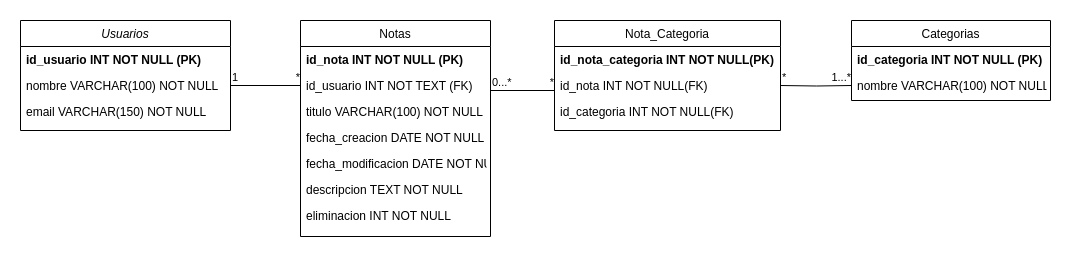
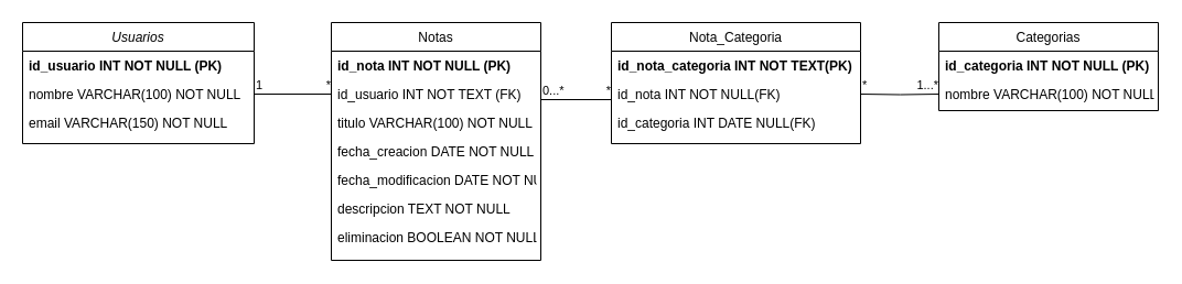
- <mxCell id="21" value="id_nota_categoria INT NOT NULL(PK)" style="text;align=left;verticalAlign=top;spacingLeft=4;spacingRight=4;overflow=hidden;rotatable=0;points=[[0,0.5],[1,0.5]];portConstraint=eastwest;fontStyle=1" vertex="1" parent="20"><mxGeometry y="26" width="226" height="26" as="geometry" /></mxCell>
+ <mxCell id="21" value="id_nota_categoria INT NOT TEXT(PK)" style="text;align=left;verticalAlign=top;spacingLeft=4;spacingRight=4;overflow=hidden;rotatable=0;points=[[0,0.5],[1,0.5]];portConstraint=eastwest;fontStyle=1" vertex="1" parent="20"><mxGeometry y="26" width="226" height="26" as="geometry" /></mxCell>
- <mxCell id="23" value="id_categoria INT NOT NULL(FK)" style="text;align=left;verticalAlign=top;spacingLeft=4;spacingRight=4;overflow=hidden;rotatable=0;points=[[0,0.5],[1,0.5]];portConstraint=eastwest;rounded=0;shadow=0;html=0;" vertex="1" parent="20"><mxGeometry y="78" width="226" height="26" as="geometry" /></mxCell>
+ <mxCell id="23" value="id_categoria INT DATE NULL(FK)" style="text;align=left;verticalAlign=top;spacingLeft=4;spacingRight=4;overflow=hidden;rotatable=0;points=[[0,0.5],[1,0.5]];portConstraint=eastwest;rounded=0;shadow=0;html=0;" vertex="1" parent="20"><mxGeometry y="78" width="226" height="26" as="geometry" /></mxCell>
- <mxCell id="13" value="eliminacion INT NOT NULL" style="text;align=left;verticalAlign=top;spacingLeft=4;spacingRight=4;overflow=hidden;rotatable=0;points=[[0,0.5],[1,0.5]];portConstraint=eastwest;" vertex="1" parent="6"><mxGeometry y="182" width="190" height="26" as="geometry" /></mxCell>
+ <mxCell id="13" value="eliminacion BOOLEAN NOT NULL" style="text;align=left;verticalAlign=top;spacingLeft=4;spacingRight=4;overflow=hidden;rotatable=0;points=[[0,0.5],[1,0.5]];portConstraint=eastwest;" vertex="1" parent="6"><mxGeometry y="182" width="190" height="26" as="geometry" /></mxCell>
